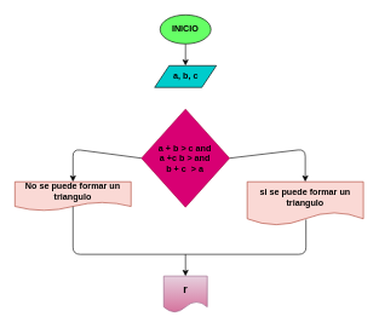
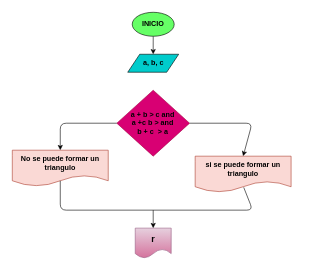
- <mxCell id="7" value="&lt;font color=&quot;#000000&quot;&gt;&lt;b&gt;a + b &amp;gt; c and&lt;br&gt;a +c b &amp;gt; and&lt;br&gt;b + c&amp;nbsp; &amp;gt; a&lt;/b&gt;&lt;br&gt;&lt;/font&gt;" style="rhombus;whiteSpace=wrap;html=1;fillColor=#d80073;fontColor=#ffffff;strokeColor=#A50040;" vertex="1" parent="1"><mxGeometry x="194.38" y="150" width="121.25" height="135" as="geometry" /></mxCell>
+ <mxCell id="7" value="&lt;font color=&quot;#000000&quot;&gt;&lt;b&gt;a + b &amp;gt; c and&lt;br&gt;a +c b &amp;gt; and&lt;br&gt;b + c&amp;nbsp; &amp;gt; a&lt;/b&gt;&lt;br&gt;&lt;/font&gt;" style="rhombus;whiteSpace=wrap;html=1;fillColor=#d80073;fontColor=#ffffff;strokeColor=#A50040;" vertex="1" parent="1"><mxGeometry x="194.38" y="150" width="121.25" height="110" as="geometry" /></mxCell>
- <mxCell id="8" value="&lt;b&gt;&lt;font color=&quot;#000000&quot;&gt;No se puede formar un triangulo&lt;/font&gt;&lt;/b&gt;" style="shape=document;whiteSpace=wrap;html=1;boundedLbl=1;fillColor=#fad9d5;strokeColor=#ae4132;" vertex="1" parent="1"><mxGeometry x="20" y="250" width="160" height="40" as="geometry" /></mxCell>
+ <mxCell id="8" value="&lt;b&gt;&lt;font color=&quot;#000000&quot;&gt;No se puede formar un triangulo&lt;/font&gt;&lt;/b&gt;" style="shape=document;whiteSpace=wrap;html=1;boundedLbl=1;fillColor=#fad9d5;strokeColor=#ae4132;" vertex="1" parent="1"><mxGeometry x="20" y="250" width="160" height="60" as="geometry" /></mxCell>
- <mxCell id="9" value="&lt;b&gt;&lt;font color=&quot;#000000&quot;&gt;si se puede formar un triangulo&lt;/font&gt;&lt;/b&gt;" style="shape=document;whiteSpace=wrap;html=1;boundedLbl=1;fillColor=#fad9d5;strokeColor=#ae4132;" vertex="1" parent="1"><mxGeometry x="340" y="250" width="160" height="60" as="geometry" /></mxCell>
+ <mxCell id="9" value="&lt;b&gt;&lt;font color=&quot;#000000&quot;&gt;si se puede formar un triangulo&lt;/font&gt;&lt;/b&gt;" style="shape=document;whiteSpace=wrap;html=1;boundedLbl=1;fillColor=#fad9d5;strokeColor=#ae4132;" vertex="1" parent="1"><mxGeometry x="325" y="260" width="160" height="60" as="geometry" /></mxCell>
